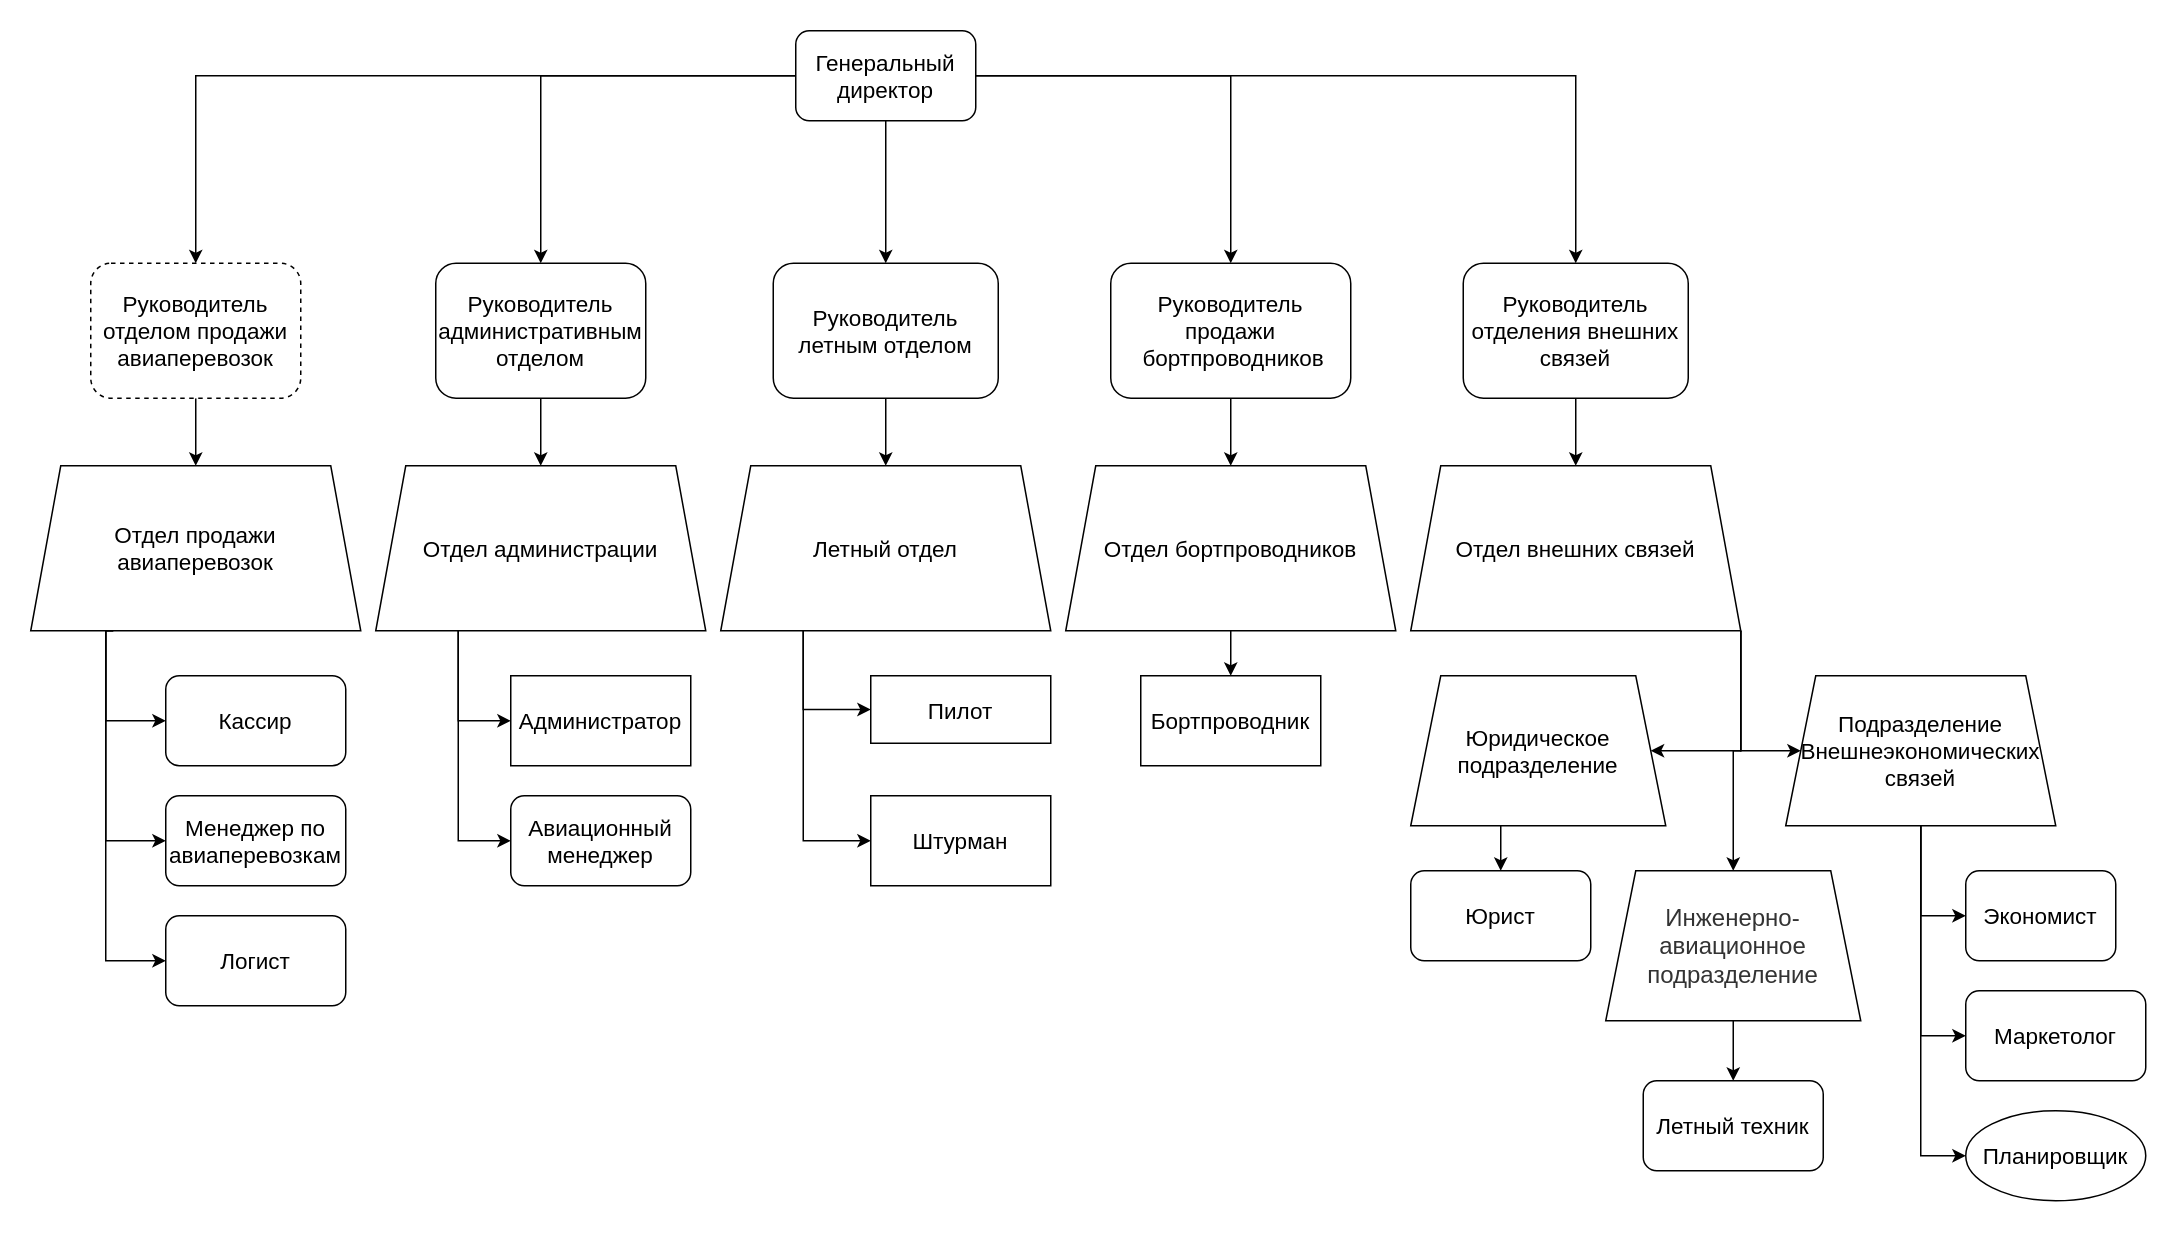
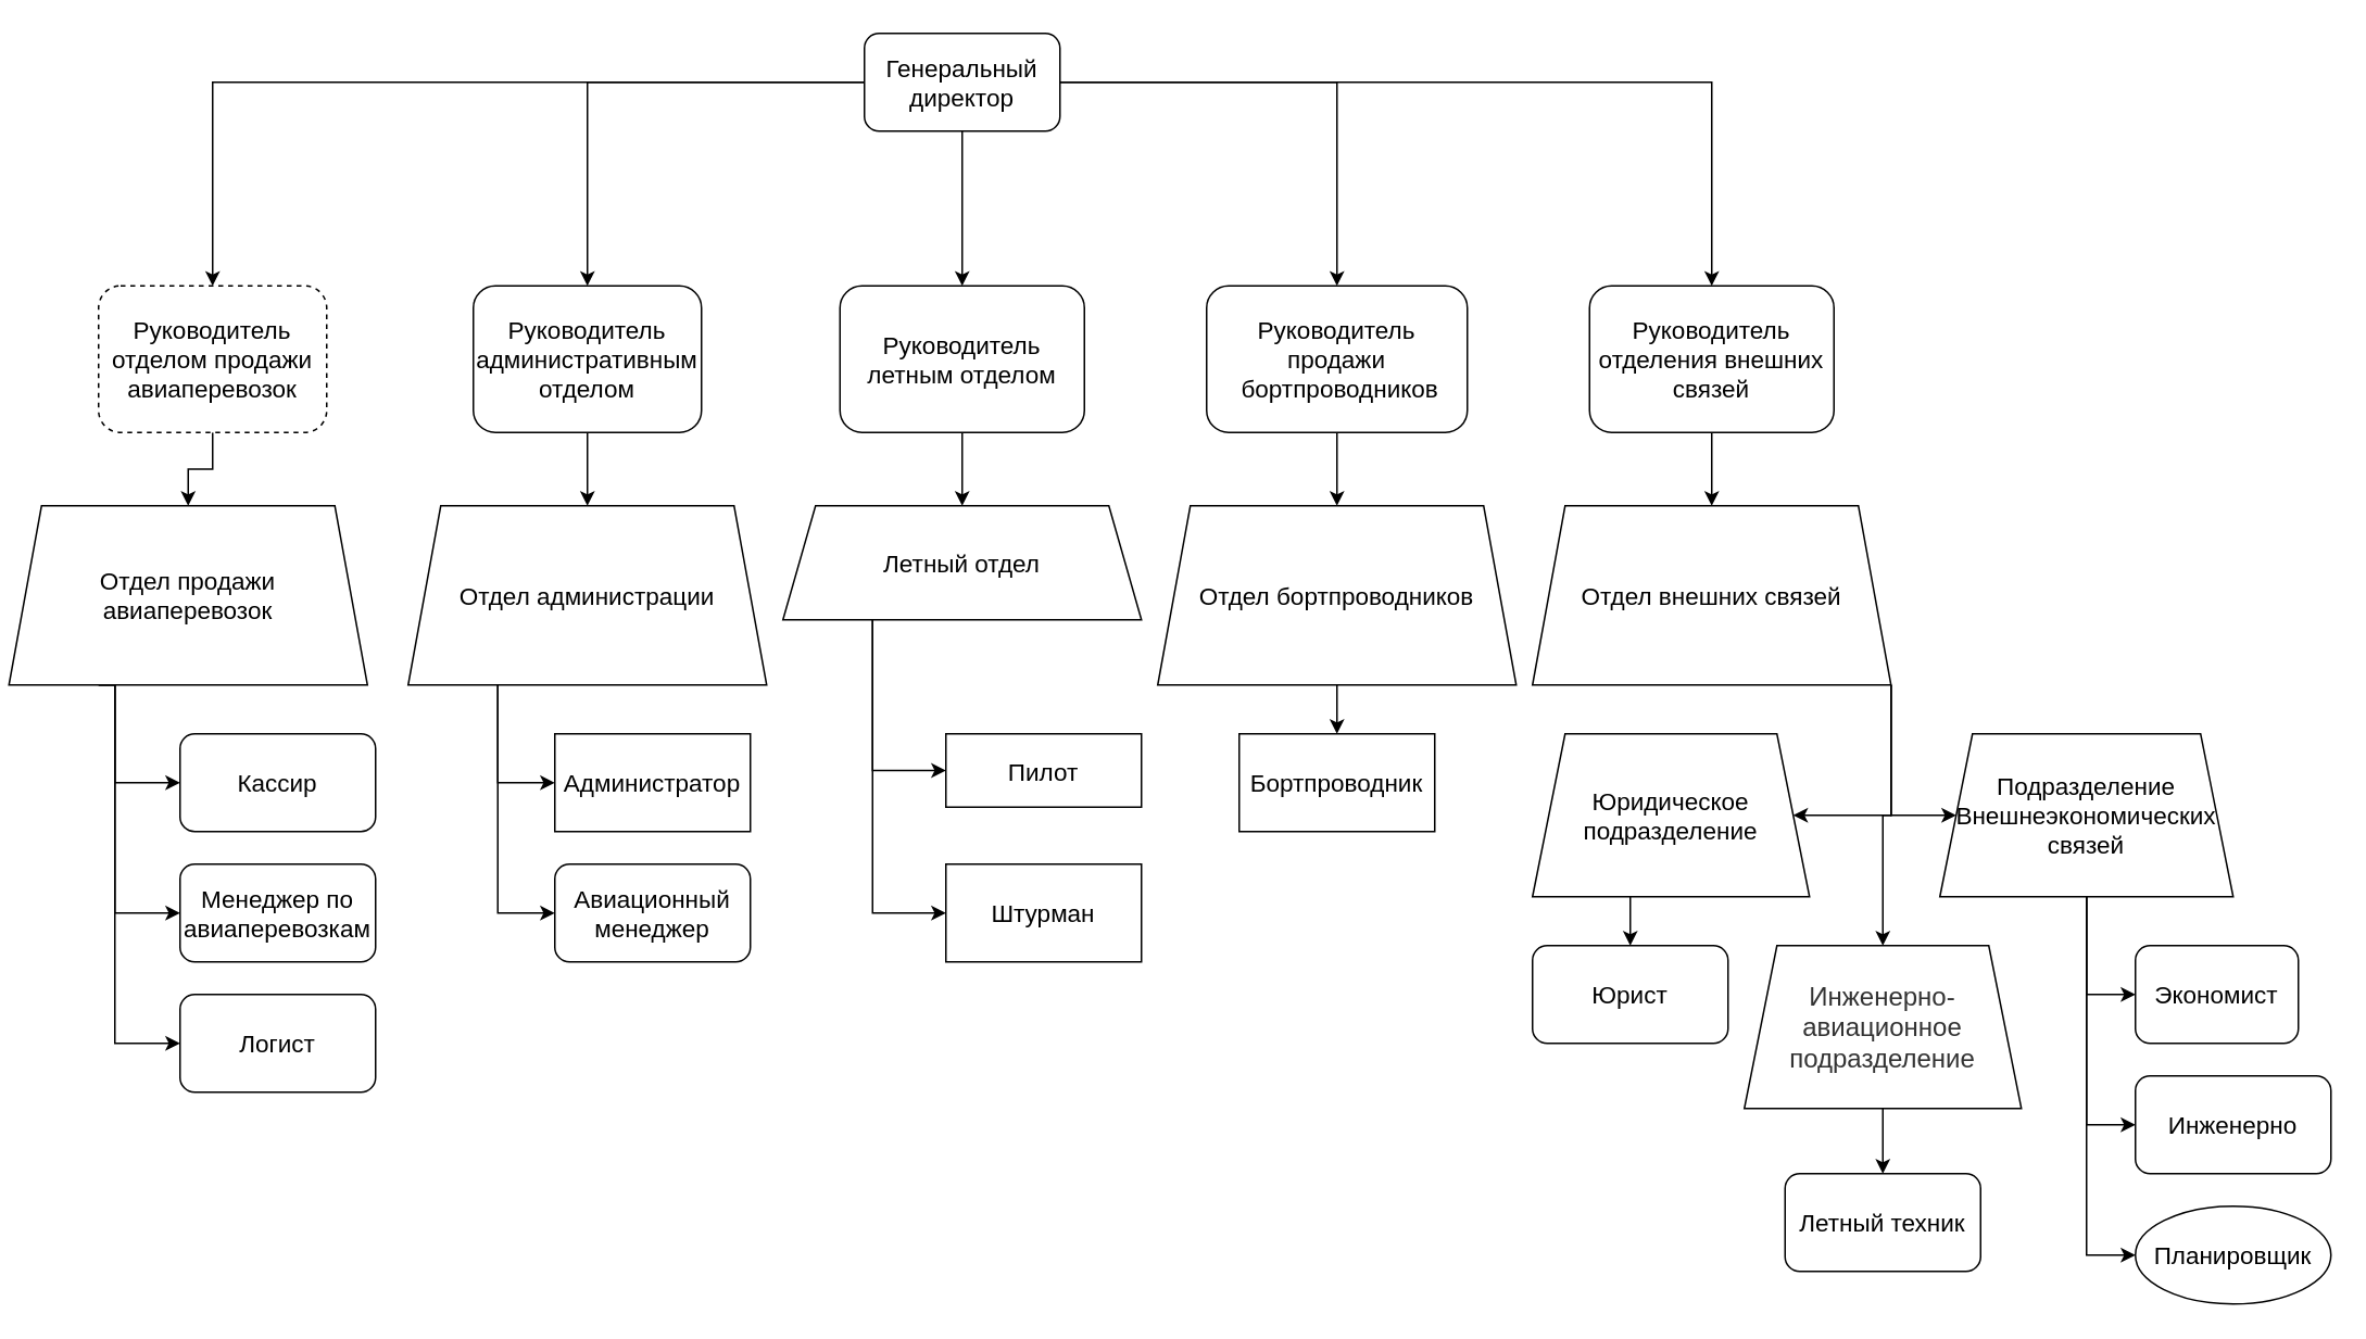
- <mxCell id="19" value="&lt;span style=&quot;&quot;&gt;Отдел продажи &lt;br&gt;авиаперевозок&lt;/span&gt;" style="shape=trapezoid;perimeter=trapezoidPerimeter;whiteSpace=wrap;html=1;fixedSize=1;fontSize=15;" parent="1" vertex="1"><mxGeometry x="20" y="310" width="220" height="110" as="geometry" /></mxCell>
+ <mxCell id="19" value="&lt;span style=&quot;&quot;&gt;Отдел продажи &lt;br&gt;авиаперевозок&lt;/span&gt;" style="shape=trapezoid;perimeter=trapezoidPerimeter;whiteSpace=wrap;html=1;fixedSize=1;fontSize=15;" parent="1" vertex="1"><mxGeometry x="5" y="310" width="220" height="110" as="geometry" /></mxCell>
- <mxCell id="25" value="&lt;span style=&quot;&quot;&gt;Летный отдел&lt;br&gt;&lt;/span&gt;" style="shape=trapezoid;perimeter=trapezoidPerimeter;whiteSpace=wrap;html=1;fixedSize=1;fontSize=15;" parent="1" vertex="1"><mxGeometry x="480" y="310" width="220" height="110" as="geometry" /></mxCell>
+ <mxCell id="25" value="&lt;span style=&quot;&quot;&gt;Летный отдел&lt;br&gt;&lt;/span&gt;" style="shape=trapezoid;perimeter=trapezoidPerimeter;whiteSpace=wrap;html=1;fixedSize=1;fontSize=15;" parent="1" vertex="1"><mxGeometry x="480" y="310" width="220" height="70" as="geometry" /></mxCell>
- <mxCell id="52" value="Маркетолог" style="rounded=1;whiteSpace=wrap;html=1;fontSize=15;" parent="1" vertex="1"><mxGeometry x="1310" y="660" width="120" height="60" as="geometry" /></mxCell>
+ <mxCell id="52" value="Инженерно" style="rounded=1;whiteSpace=wrap;html=1;fontSize=15;" parent="1" vertex="1"><mxGeometry x="1310" y="660" width="120" height="60" as="geometry" /></mxCell>
